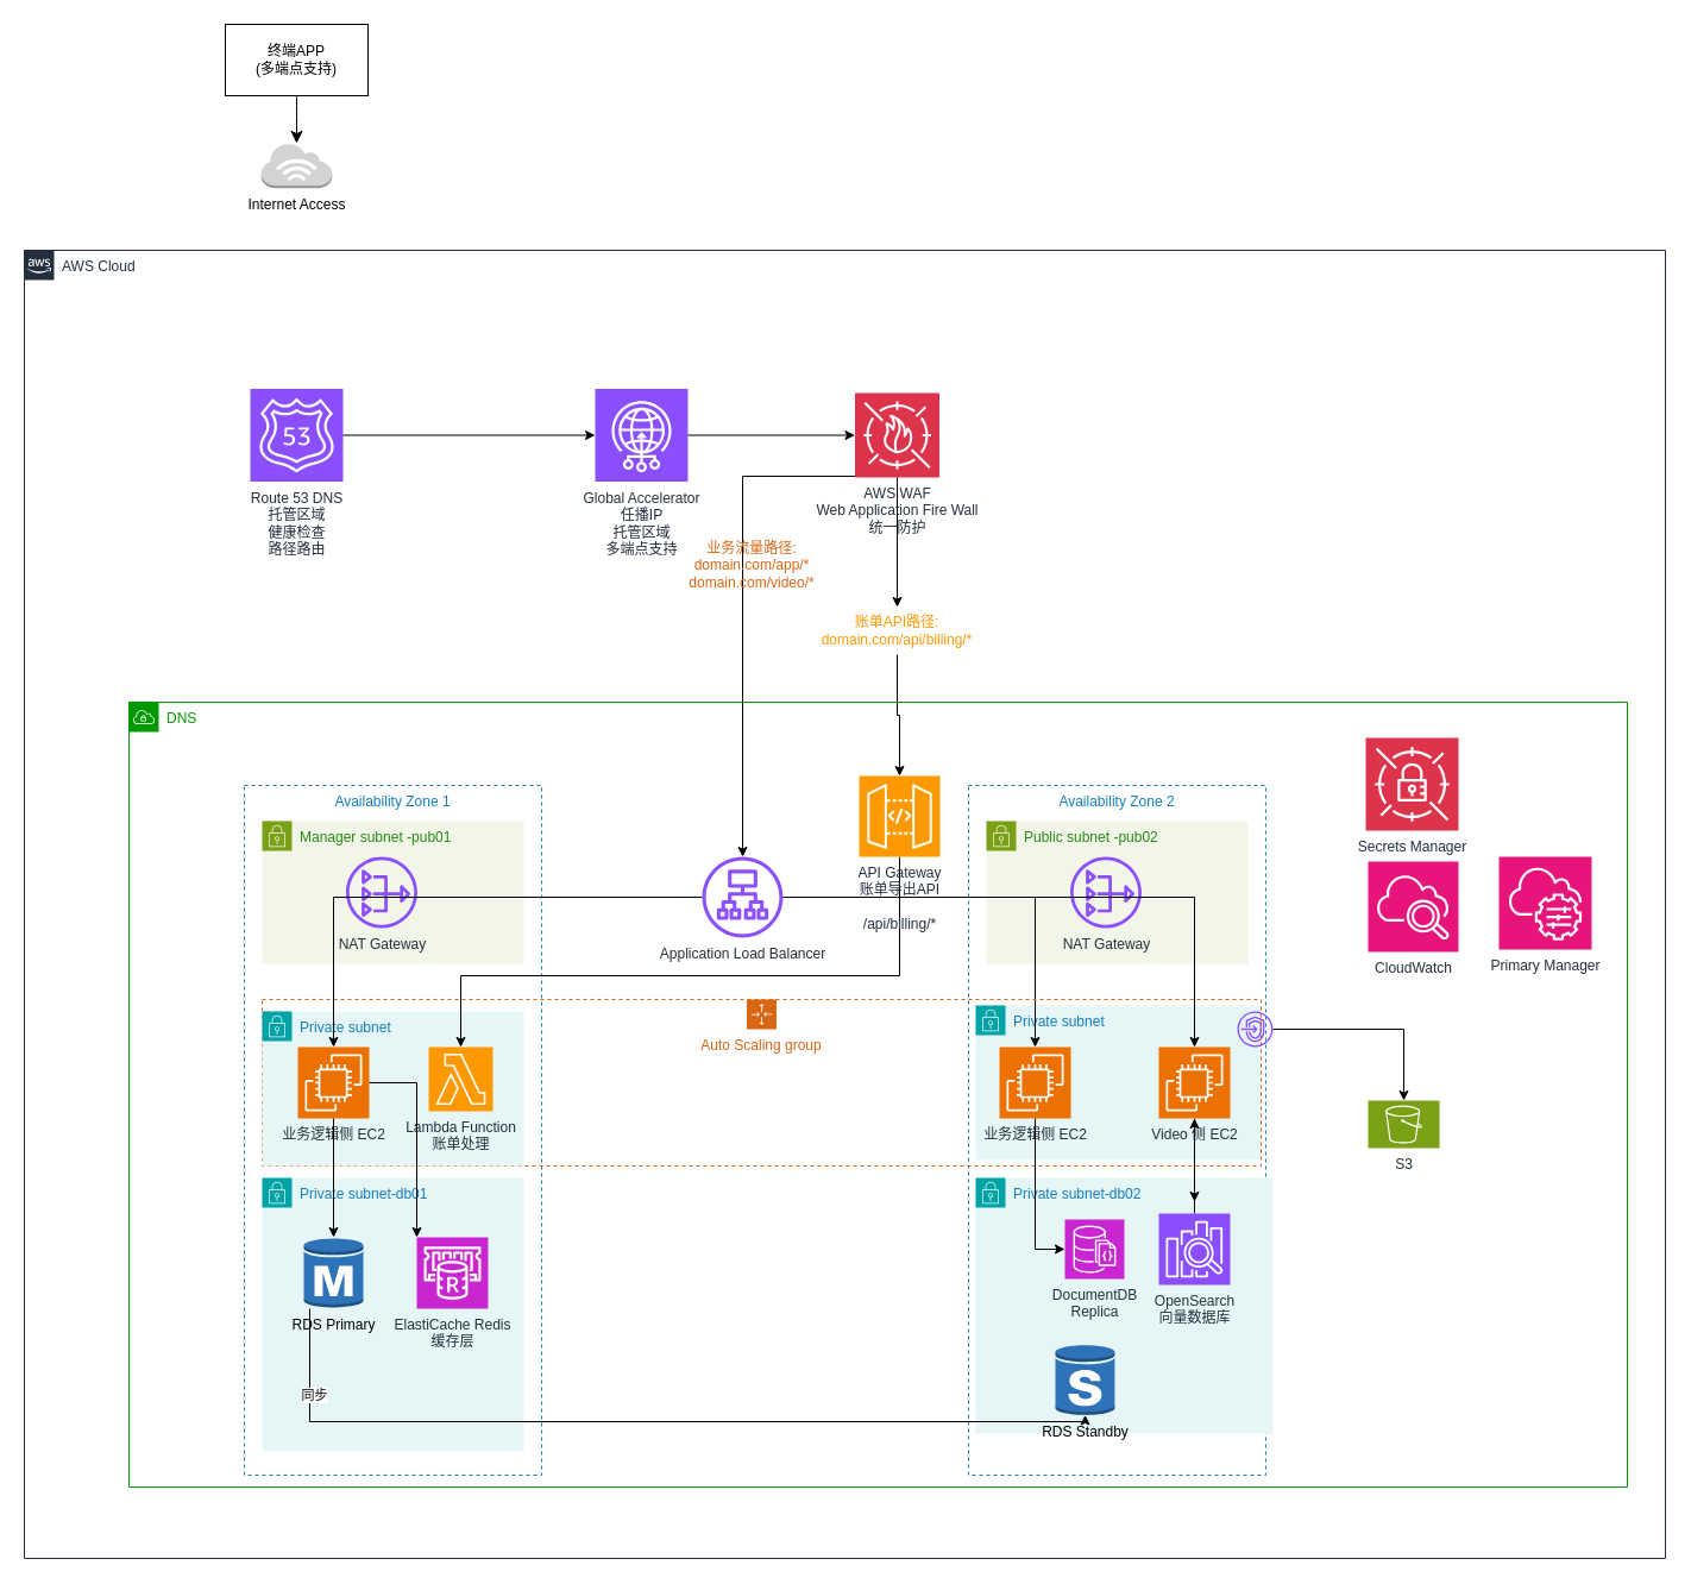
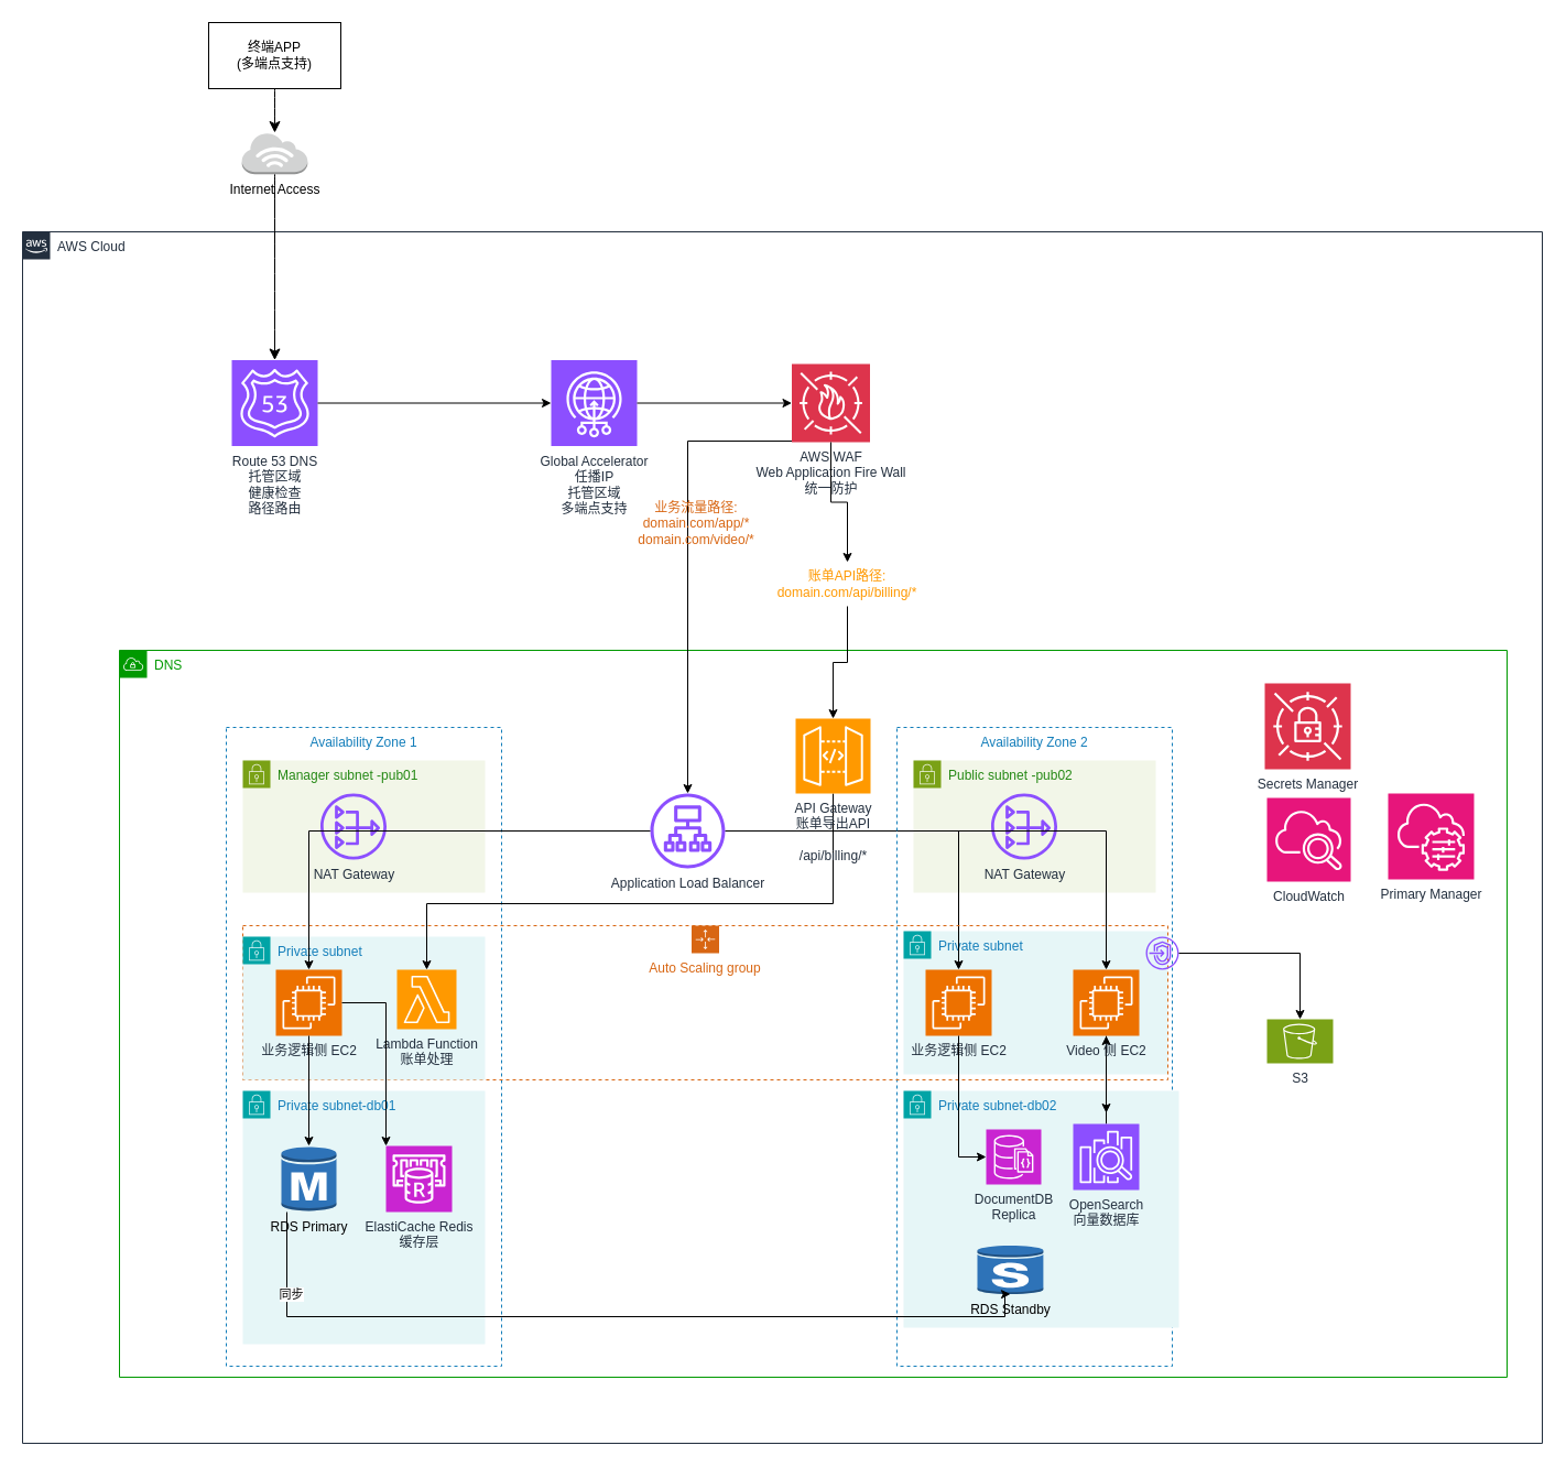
+ <mxCell id="56" style="endArrow=classic;html=1;rounded=0;fontSize=12;startSize=8;endSize=8;curved=1;" parent="1" source="53" target="51" edge="1"><mxGeometry width="50" height="50" relative="1" as="geometry"><mxPoint x="750" y="-140" as="sourcePoint" /><mxPoint x="800" y="-90" as="targetPoint" /></mxGeometry></mxCell>
- <mxCell id="47" value="账单API路径:&#10;domain.com/api/billing/*" style="text;html=1;align=center;verticalAlign=middle;whiteSpace=wrap;rounded=0;fontColor=#FF9900;" parent="2" vertex="1"><mxGeometry x="659" y="300" width="150" height="40" as="geometry" /></mxCell>
+ <mxCell id="47" value="账单API路径:&#10;domain.com/api/billing/*" style="text;html=1;align=center;verticalAlign=middle;whiteSpace=wrap;rounded=0;fontColor=#FF9900;" parent="2" vertex="1"><mxGeometry x="674" y="300" width="150" height="40" as="geometry" /></mxCell>
- <mxCell id="25" value="RDS Standby" style="outlineConnect=0;dashed=0;verticalLabelPosition=bottom;verticalAlign=top;align=center;html=1;shape=mxgraph.aws3.rds_db_instance_standby_multi_az;fillColor=#2E73B8;gradientColor=none;" parent="23" vertex="1"><mxGeometry x="67" y="140" width="50" height="60" as="geometry" /></mxCell>
+ <mxCell id="25" value="RDS Standby" style="outlineConnect=0;dashed=0;verticalLabelPosition=bottom;verticalAlign=top;align=center;html=1;shape=mxgraph.aws3.rds_db_instance_standby_multi_az;fillColor=#2E73B8;gradientColor=none;" parent="23" vertex="1"><mxGeometry x="67" y="140" width="60" height="45" as="geometry" /></mxCell>
